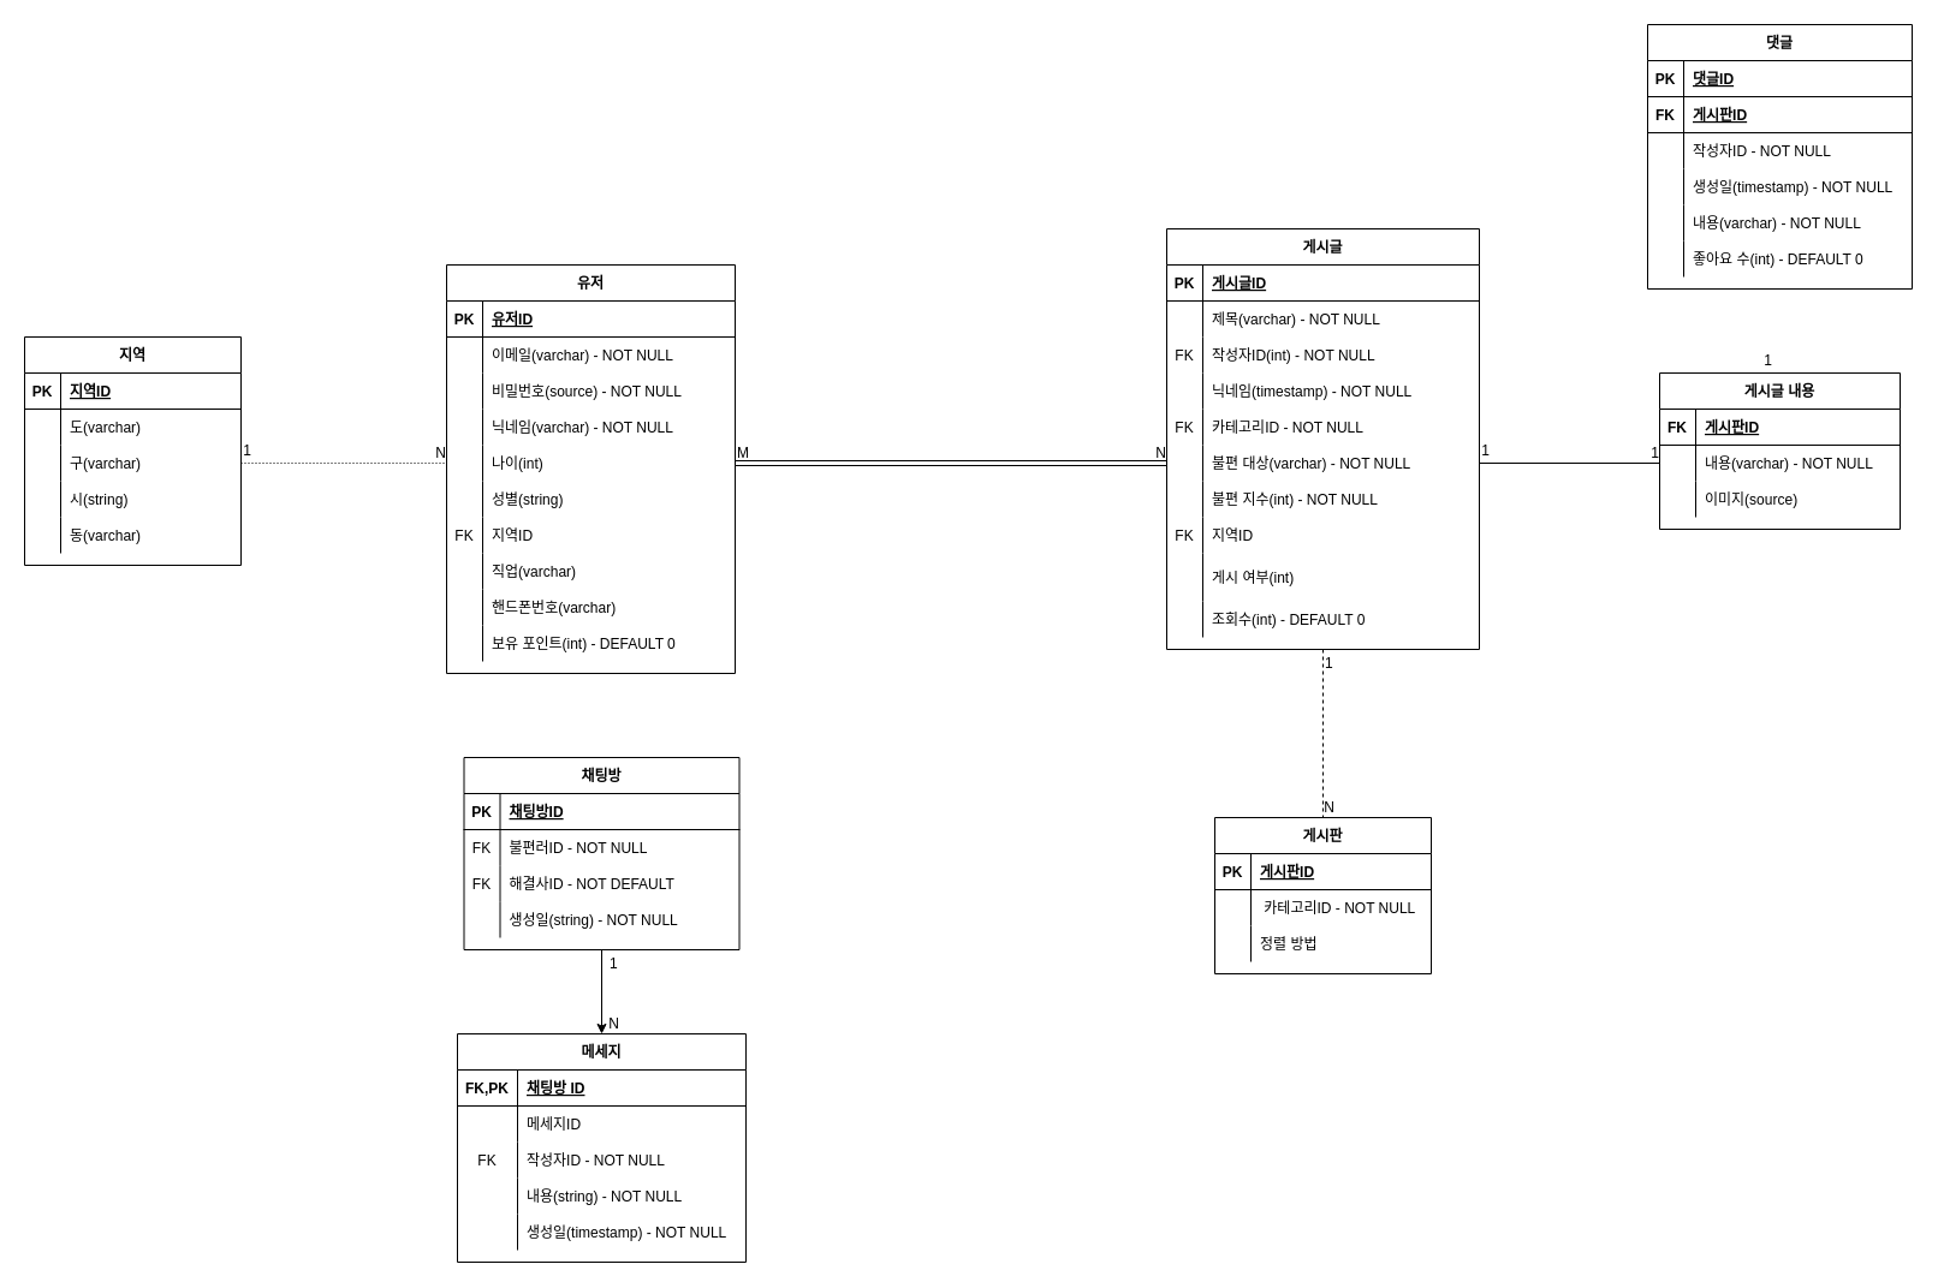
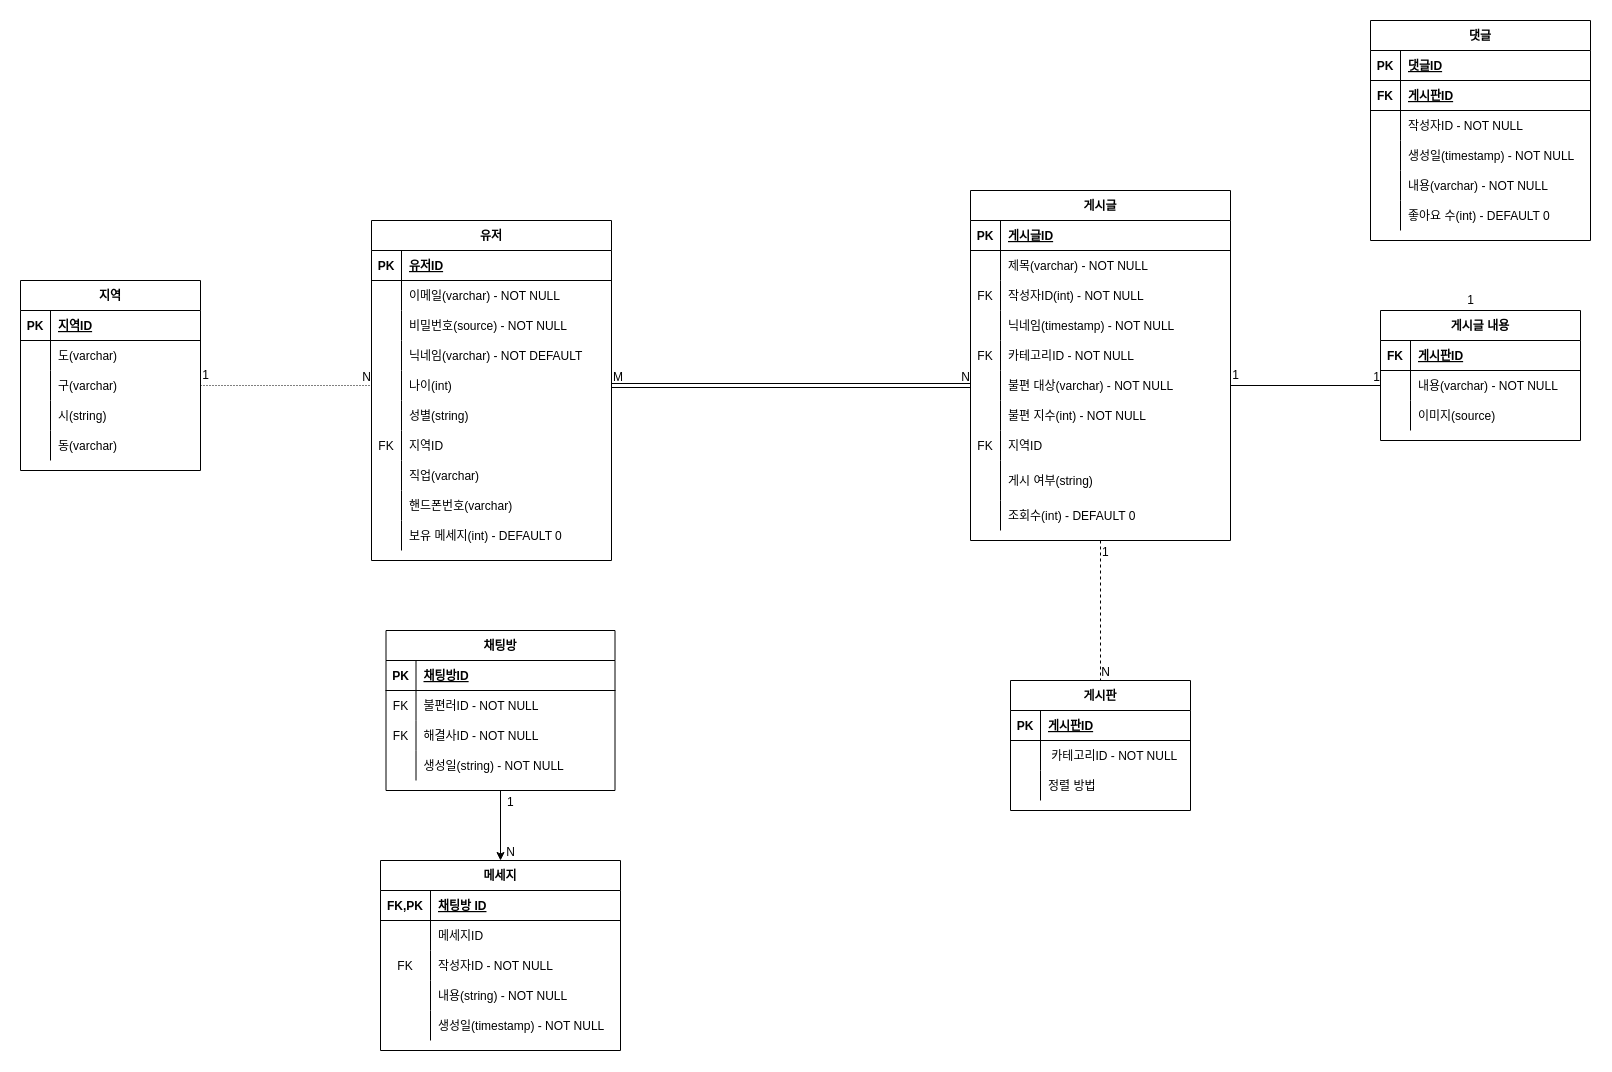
- <mxCell id="14" value="닉네임(varchar) - NOT NULL" style="shape=partialRectangle;connectable=0;fillColor=none;top=0;left=0;bottom=0;right=0;align=left;spacingLeft=6;overflow=hidden;" parent="12" vertex="1"><mxGeometry x="30" width="210" height="30" as="geometry"><mxRectangle width="210" height="30" as="alternateBounds" /></mxGeometry></mxCell>
+ <mxCell id="14" value="닉네임(varchar) - NOT DEFAULT" style="shape=partialRectangle;connectable=0;fillColor=none;top=0;left=0;bottom=0;right=0;align=left;spacingLeft=6;overflow=hidden;" parent="12" vertex="1"><mxGeometry x="30" width="210" height="30" as="geometry"><mxRectangle width="210" height="30" as="alternateBounds" /></mxGeometry></mxCell>
- <mxCell id="76" value="게시 여부(int)" style="shape=partialRectangle;connectable=0;fillColor=none;top=0;left=0;bottom=0;right=0;align=left;spacingLeft=6;overflow=hidden;" parent="74" vertex="1"><mxGeometry x="30" width="230" height="40" as="geometry"><mxRectangle width="230" height="40" as="alternateBounds" /></mxGeometry></mxCell>
+ <mxCell id="76" value="게시 여부(string)" style="shape=partialRectangle;connectable=0;fillColor=none;top=0;left=0;bottom=0;right=0;align=left;spacingLeft=6;overflow=hidden;" parent="74" vertex="1"><mxGeometry x="30" width="230" height="40" as="geometry"><mxRectangle width="230" height="40" as="alternateBounds" /></mxGeometry></mxCell>
- <mxCell id="32" value="보유 포인트(int) - DEFAULT 0" style="shape=partialRectangle;connectable=0;fillColor=none;top=0;left=0;bottom=0;right=0;align=left;spacingLeft=6;overflow=hidden;" vertex="1" parent="30"><mxGeometry x="30" width="210" height="30" as="geometry"><mxRectangle width="210" height="30" as="alternateBounds" /></mxGeometry></mxCell>
+ <mxCell id="32" value="보유 메세지(int) - DEFAULT 0" style="shape=partialRectangle;connectable=0;fillColor=none;top=0;left=0;bottom=0;right=0;align=left;spacingLeft=6;overflow=hidden;" vertex="1" parent="30"><mxGeometry x="30" width="210" height="30" as="geometry"><mxRectangle width="210" height="30" as="alternateBounds" /></mxGeometry></mxCell>
- <mxCell id="141" value="해결사ID - NOT DEFAULT" style="shape=partialRectangle;connectable=0;fillColor=none;top=0;left=0;bottom=0;right=0;align=left;spacingLeft=6;overflow=hidden;" vertex="1" parent="139"><mxGeometry x="30" width="199" height="30" as="geometry"><mxRectangle width="199" height="30" as="alternateBounds" /></mxGeometry></mxCell>
+ <mxCell id="141" value="해결사ID - NOT NULL" style="shape=partialRectangle;connectable=0;fillColor=none;top=0;left=0;bottom=0;right=0;align=left;spacingLeft=6;overflow=hidden;" vertex="1" parent="139"><mxGeometry x="30" width="199" height="30" as="geometry"><mxRectangle width="199" height="30" as="alternateBounds" /></mxGeometry></mxCell>
